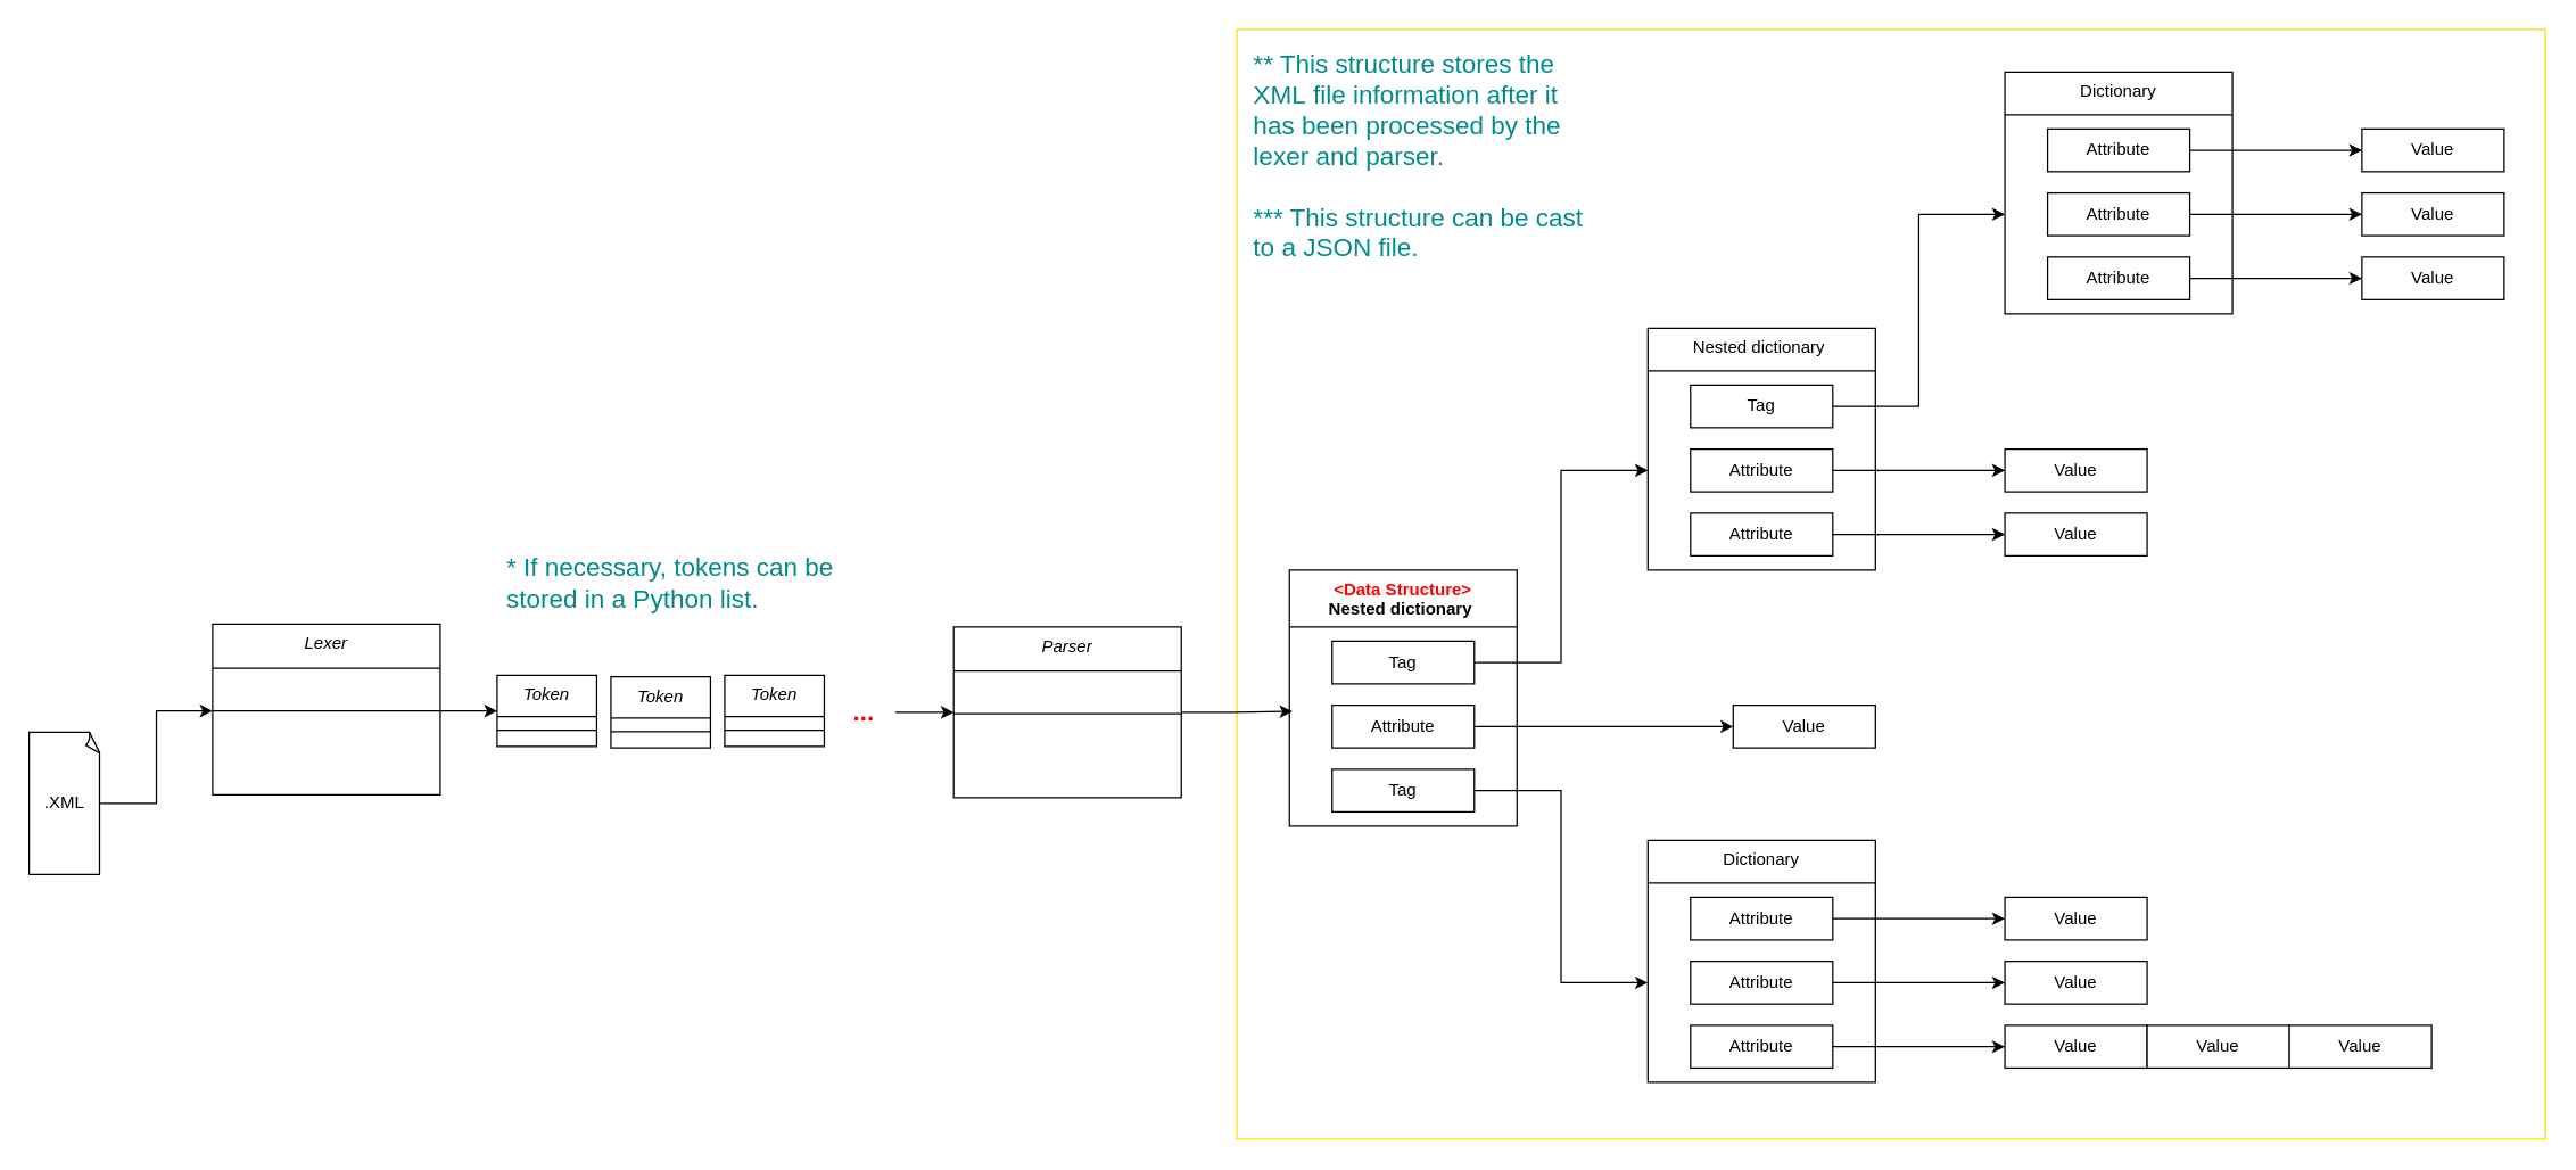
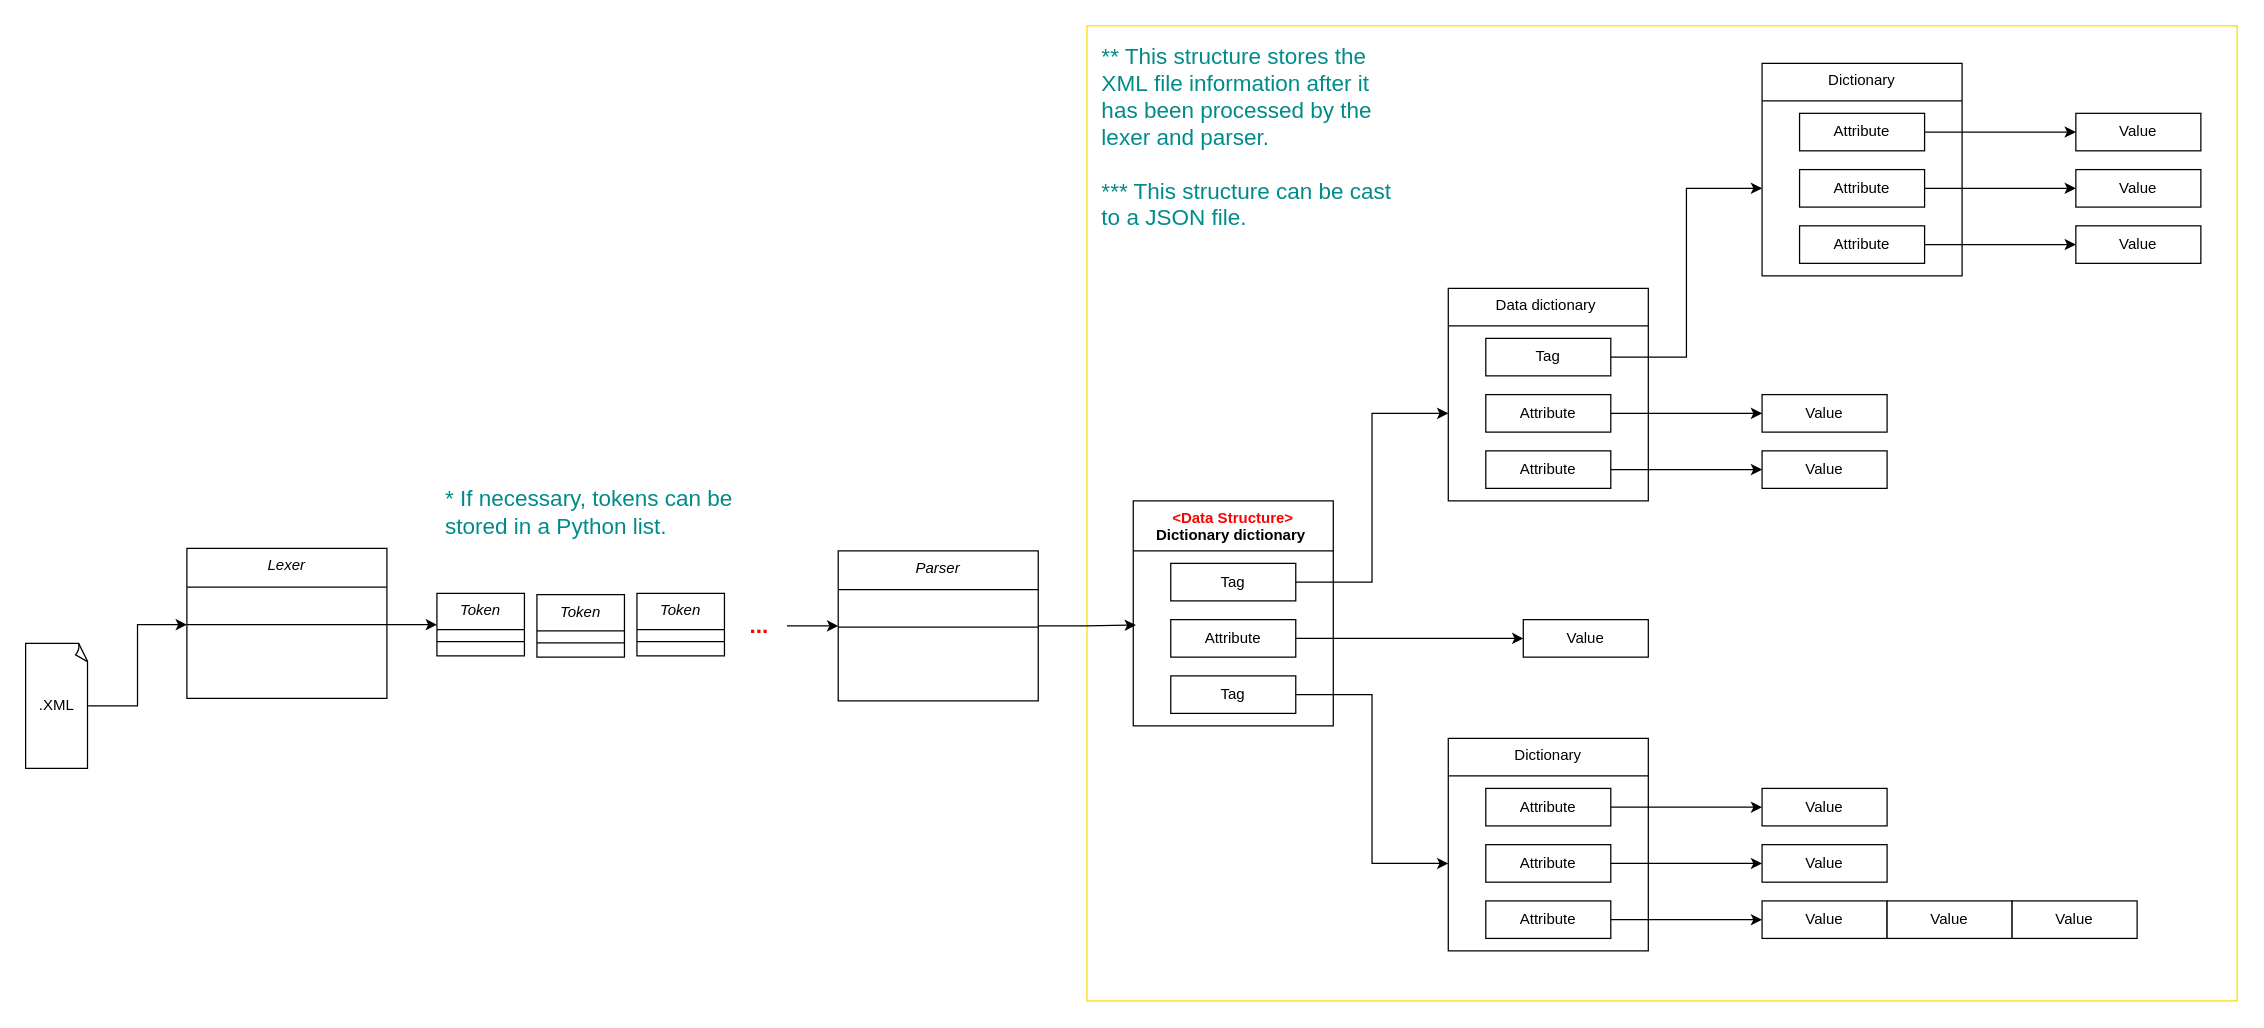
- <mxCell id="9" value="&lt;span style=&quot;font-weight: normal;&quot;&gt;Nested dictionary&amp;nbsp;&lt;/span&gt;" style="swimlane;fontStyle=1;align=center;verticalAlign=top;childLayout=stackLayout;horizontal=1;startSize=30;horizontalStack=0;resizeParent=1;resizeParentMax=0;resizeLast=0;collapsible=0;marginBottom=0;html=1;whiteSpace=wrap;" parent="1" vertex="1"><mxGeometry x="1158" y="230" width="160" height="170" as="geometry" /></mxCell>
+ <mxCell id="9" value="&lt;span style=&quot;font-weight: normal;&quot;&gt;Data dictionary&amp;nbsp;&lt;/span&gt;" style="swimlane;fontStyle=1;align=center;verticalAlign=top;childLayout=stackLayout;horizontal=1;startSize=30;horizontalStack=0;resizeParent=1;resizeParentMax=0;resizeLast=0;collapsible=0;marginBottom=0;html=1;whiteSpace=wrap;" parent="1" vertex="1"><mxGeometry x="1158" y="230" width="160" height="170" as="geometry" /></mxCell>
- <mxCell id="14" value="&lt;font style=&quot;&quot; color=&quot;#ff0000&quot;&gt;&amp;lt;Data Structure&amp;gt;&lt;/font&gt;&lt;div&gt;Nested dictionary&amp;nbsp;&lt;/div&gt;" style="swimlane;fontStyle=1;align=center;verticalAlign=top;childLayout=stackLayout;horizontal=1;startSize=40;horizontalStack=0;resizeParent=1;resizeParentMax=0;resizeLast=0;collapsible=0;marginBottom=0;html=1;whiteSpace=wrap;" parent="1" vertex="1"><mxGeometry x="906" width="160" height="180" as="geometry" y="400" /></mxCell>
+ <mxCell id="14" value="&lt;font style=&quot;&quot; color=&quot;#ff0000&quot;&gt;&amp;lt;Data Structure&amp;gt;&lt;/font&gt;&lt;div&gt;Dictionary dictionary&amp;nbsp;&lt;/div&gt;" style="swimlane;fontStyle=1;align=center;verticalAlign=top;childLayout=stackLayout;horizontal=1;startSize=40;horizontalStack=0;resizeParent=1;resizeParentMax=0;resizeLast=0;collapsible=0;marginBottom=0;html=1;whiteSpace=wrap;" parent="1" vertex="1"><mxGeometry x="906" width="160" height="180" as="geometry" y="400" /></mxCell>
